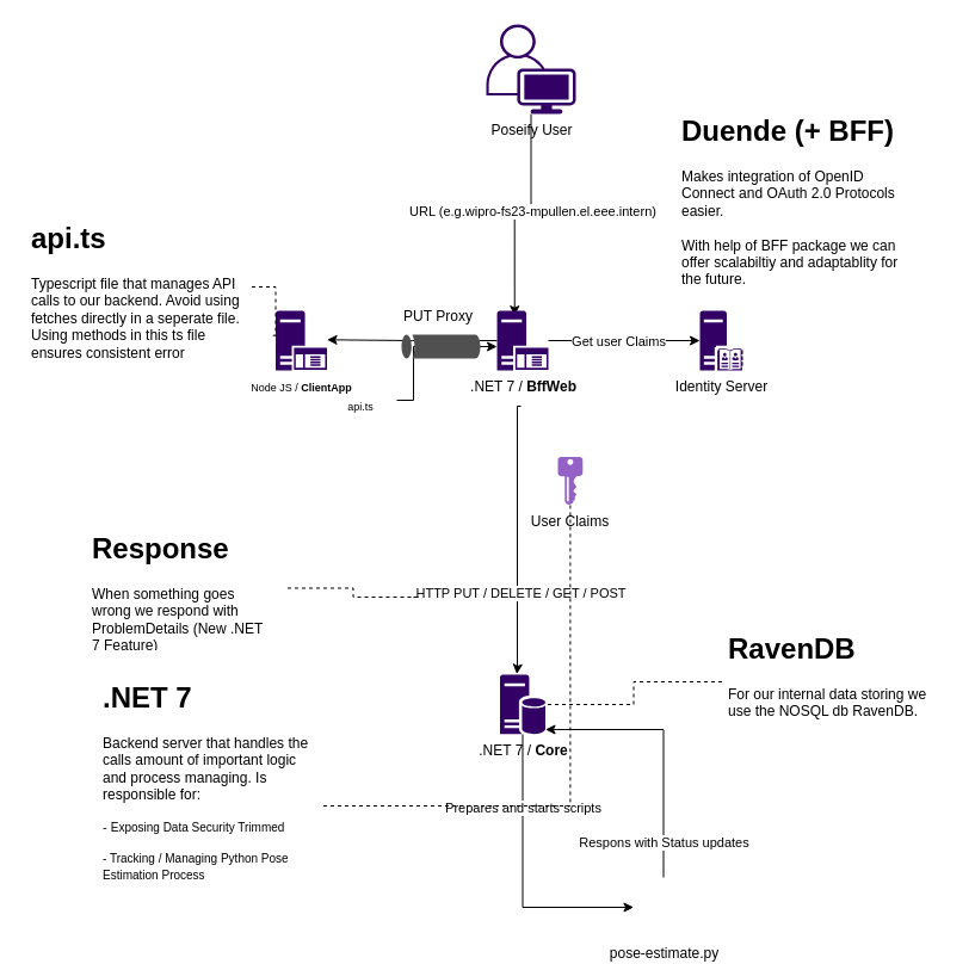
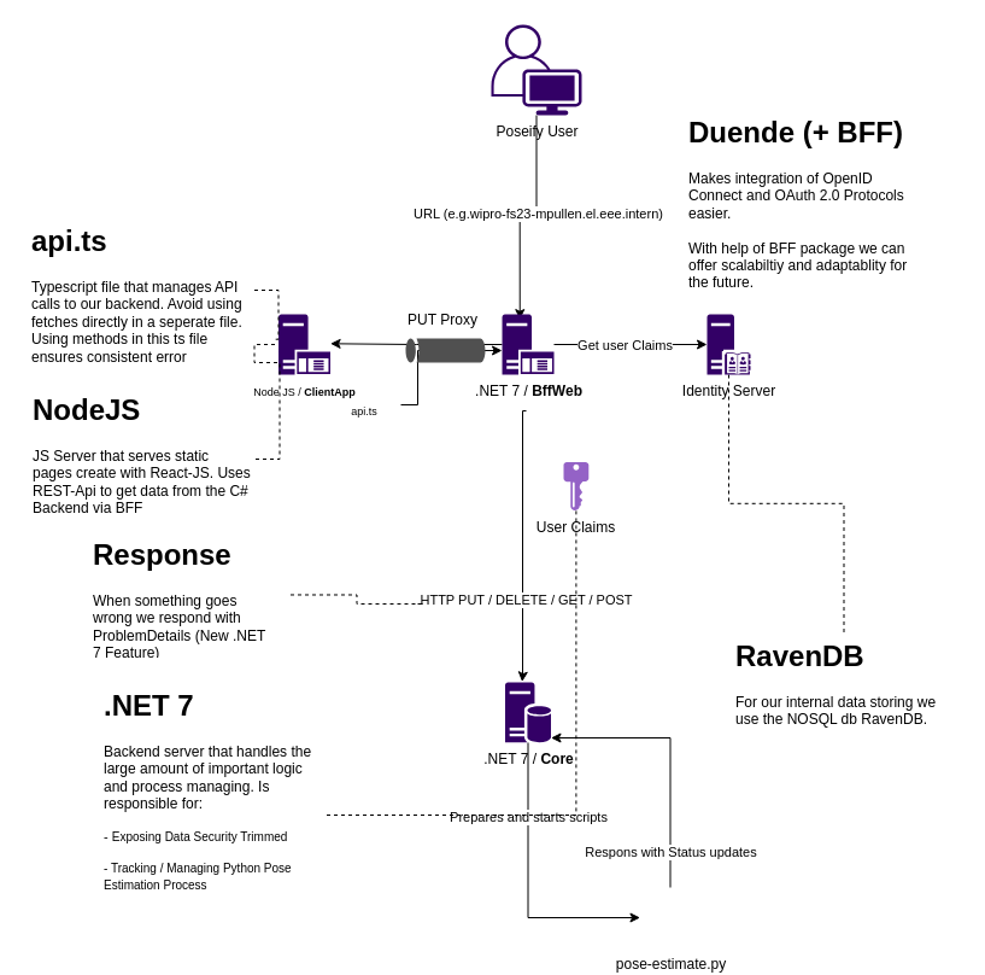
+ <mxCell id="6" style="edgeStyle=orthogonalEdgeStyle;rounded=0;orthogonalLoop=1;jettySize=auto;html=1;exitX=1;exitY=0.5;exitDx=0;exitDy=0;entryX=0;entryY=0.5;entryDx=0;entryDy=0;entryPerimeter=0;strokeColor=default;dashed=1;endArrow=none;endFill=0;" parent="1" source="7" target="5" edge="1"><mxGeometry relative="1" as="geometry" /></mxCell>
+ <mxCell id="7" value="&lt;h1&gt;NodeJS&lt;/h1&gt;&lt;p&gt;JS Server that serves static pages create with React-JS. Uses REST-Api to get data from the C# Backend via BFF&lt;/p&gt;" style="text;html=1;strokeColor=none;fillColor=none;spacing=5;spacingTop=-20;whiteSpace=wrap;overflow=hidden;rounded=0;" parent="1" vertex="1"><mxGeometry x="21.5" y="320" width="190" height="120" as="geometry" /></mxCell>
- <mxCell id="17" style="edgeStyle=orthogonalEdgeStyle;rounded=0;orthogonalLoop=1;jettySize=auto;html=1;entryX=1;entryY=0.5;entryDx=0;entryDy=0;entryPerimeter=0;endArrow=none;endFill=0;dashed=1;" parent="1" source="18" target="16" edge="1"><mxGeometry relative="1" as="geometry" /></mxCell>
+ <mxCell id="17" style="edgeStyle=orthogonalEdgeStyle;rounded=0;orthogonalLoop=1;jettySize=auto;html=1;endArrow=none;endFill=0;dashed=1;" parent="1" source="18" target="33" edge="1"><mxGeometry relative="1" as="geometry" /></mxCell>
- <mxCell id="21" value="&lt;h1&gt;.NET 7&lt;/h1&gt;&lt;p&gt;Backend server that handles the calls amount of important logic and process managing. Is responsible for:&lt;/p&gt;&lt;p style=&quot;&quot;&gt;&lt;font style=&quot;font-size: 11px;&quot;&gt;- &lt;/font&gt;&lt;font style=&quot;font-size: 10px;&quot;&gt;Exposing Data Security Trimmed&lt;/font&gt;&lt;/p&gt;&lt;p style=&quot;&quot;&gt;&lt;font style=&quot;font-size: 10px;&quot;&gt;- Tracking / Managing Python Pose Estimation Process&lt;/font&gt;&lt;/p&gt;" style="text;html=1;strokeColor=none;fillColor=none;spacing=5;spacingTop=-20;whiteSpace=wrap;overflow=hidden;rounded=0;" parent="1" vertex="1"><mxGeometry x="80.5" y="565" width="190" height="220" as="geometry" /></mxCell>
+ <mxCell id="21" value="&lt;h1&gt;.NET 7&lt;/h1&gt;&lt;p&gt;Backend server that handles the large amount of important logic and process managing. Is responsible for:&lt;/p&gt;&lt;p style=&quot;&quot;&gt;&lt;font style=&quot;font-size: 11px;&quot;&gt;- &lt;/font&gt;&lt;font style=&quot;font-size: 10px;&quot;&gt;Exposing Data Security Trimmed&lt;/font&gt;&lt;/p&gt;&lt;p style=&quot;&quot;&gt;&lt;font style=&quot;font-size: 10px;&quot;&gt;- Tracking / Managing Python Pose Estimation Process&lt;/font&gt;&lt;/p&gt;" style="text;html=1;strokeColor=none;fillColor=none;spacing=5;spacingTop=-20;whiteSpace=wrap;overflow=hidden;rounded=0;" parent="1" vertex="1"><mxGeometry x="80.5" y="565" width="190" height="220" as="geometry" /></mxCell>
